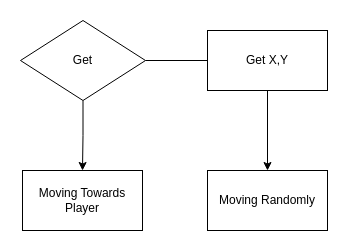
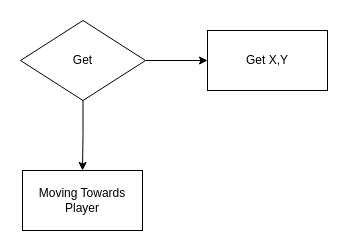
- <mxCell id="3" value="" style="edgeStyle=orthogonalEdgeStyle;rounded=0;orthogonalLoop=1;jettySize=auto;html=1;endArrow=none;" edge="1" parent="1" source="4" target="7"><mxGeometry relative="1" as="geometry" /></mxCell>
+ <mxCell id="3" value="" style="edgeStyle=orthogonalEdgeStyle;rounded=0;orthogonalLoop=1;jettySize=auto;html=1;" edge="1" parent="1" source="4" target="7"><mxGeometry relative="1" as="geometry" /></mxCell>
- <mxCell id="6" value="" style="edgeStyle=orthogonalEdgeStyle;rounded=0;orthogonalLoop=1;jettySize=auto;html=1;" edge="1" parent="1" source="7" target="8"><mxGeometry relative="1" as="geometry" /></mxCell>
- <mxCell id="8" value="Moving Randomly" style="whiteSpace=wrap;html=1;" vertex="1" parent="1"><mxGeometry x="207" y="170" width="120" height="60" as="geometry" /></mxCell>
